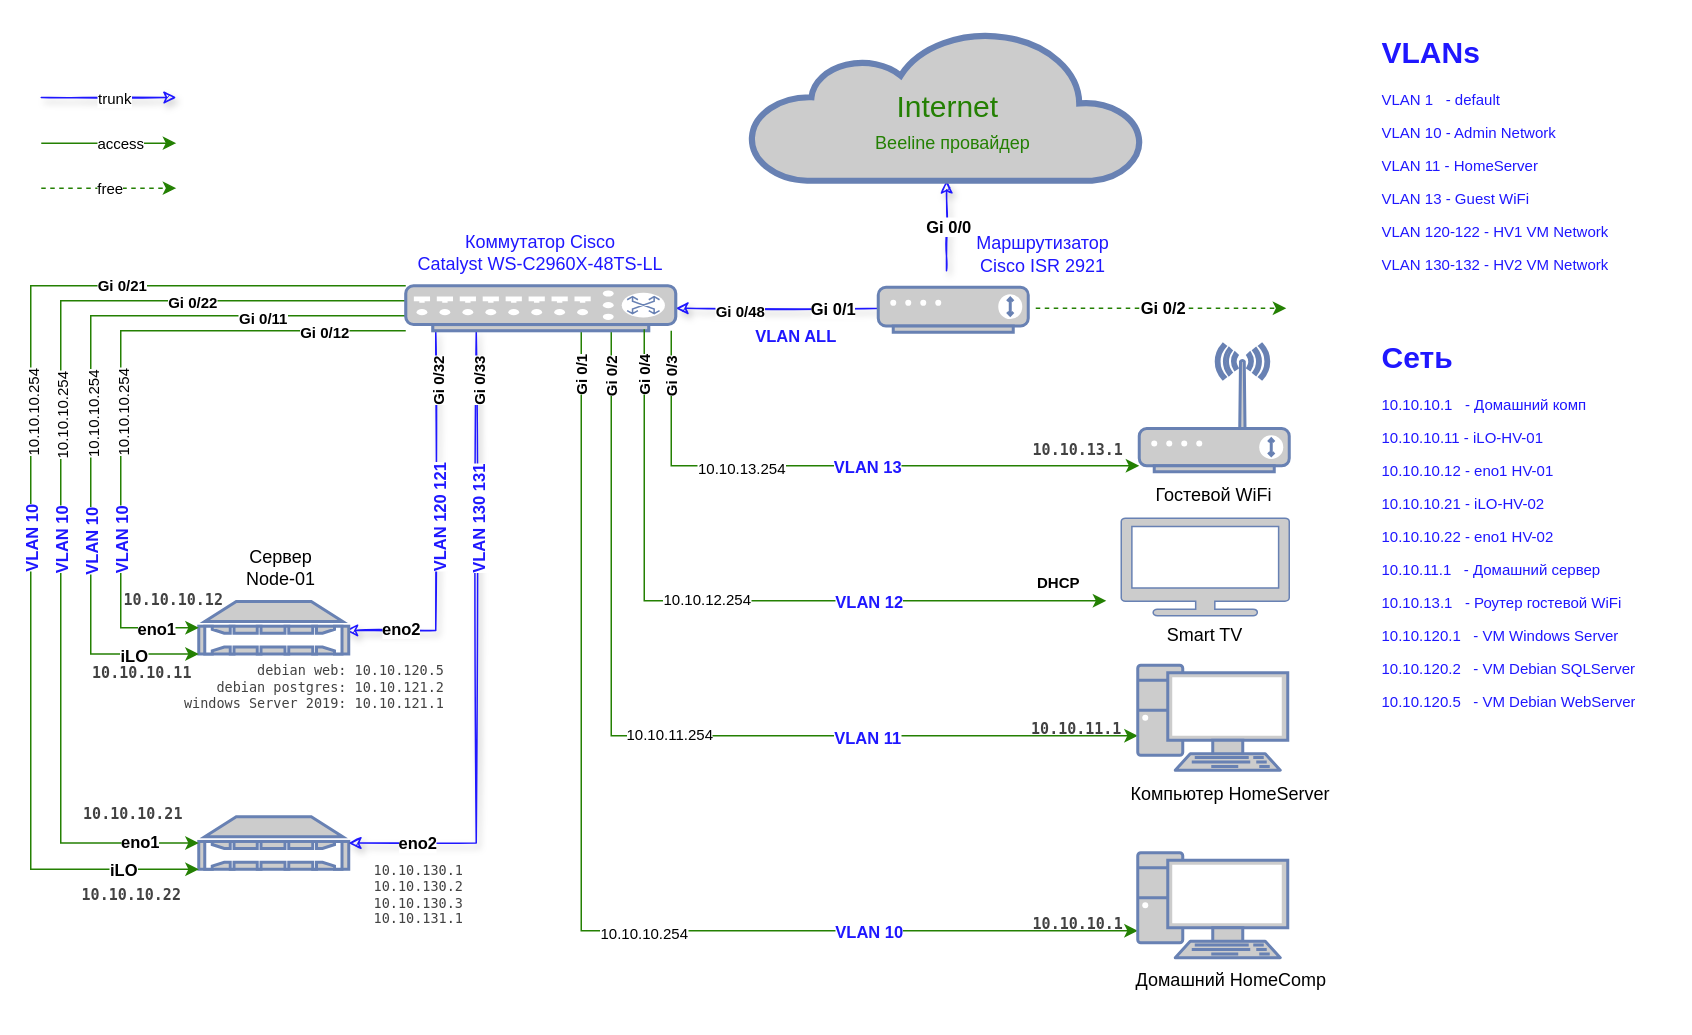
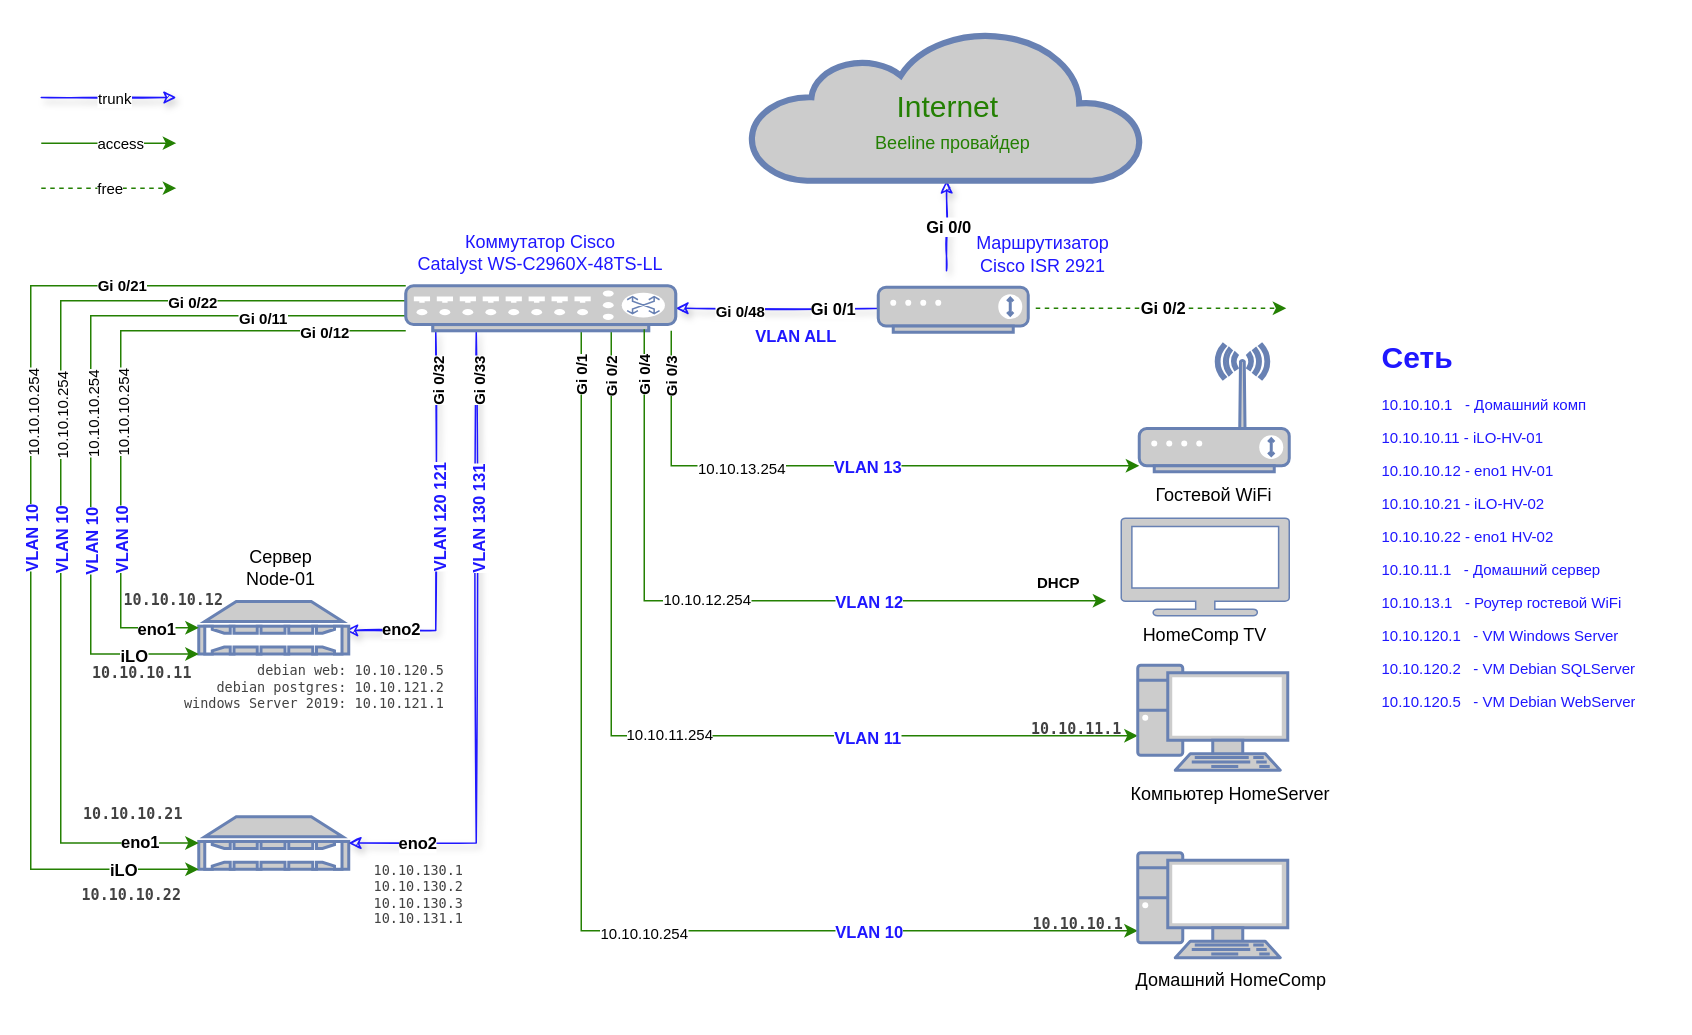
- <mxCell id="80" value="&lt;p style=&quot;line-height: 1.2&quot;&gt;&lt;/p&gt;&lt;h1&gt;VLANs&lt;/h1&gt;&lt;p&gt;VLAN 1&amp;nbsp;&amp;nbsp; - default&lt;/p&gt;&lt;p&gt;VLAN 10 - Admin Network&lt;/p&gt;&lt;p&gt;VLAN 11 - HomeServer&lt;/p&gt;&lt;p&gt;VLAN 13 - Guest WiFi&lt;/p&gt;&lt;p&gt;VLAN 120-122 - HV1 VM Network&lt;/p&gt;&lt;p&gt;VLAN 130-132 - HV2 VM Network&lt;/p&gt;&lt;p&gt;&lt;/p&gt;" style="text;html=1;strokeColor=none;fillColor=none;spacing=5;spacingTop=-20;whiteSpace=wrap;overflow=hidden;rounded=0;fontSize=10;fontColor=#1F17FF;" parent="1" vertex="1"><mxGeometry x="916" y="20" width="190" height="170" as="geometry" /></mxCell>
- <mxCell id="36" value="&lt;div style=&quot;font-size: 10px;&quot;&gt;&lt;font style=&quot;font-size: 10px;&quot;&gt;&lt;span style=&quot;font-family: &amp;quot;source code pro&amp;quot;, monospace; color: rgb(66, 66, 66); background-color: transparent; font-style: normal; font-variant: normal; text-decoration: none; vertical-align: baseline; font-size: 10px;&quot; id=&quot;docs-internal-guid-bd31c3f7-7fff-add3-67a0-b06b6ec8103c&quot;&gt;&lt;/span&gt;&lt;span style=&quot;font-family: &amp;quot;source code pro&amp;quot;, monospace; color: rgb(66, 66, 66); background-color: transparent; font-style: normal; font-variant: normal; text-decoration: none; vertical-align: baseline; font-size: 10px;&quot; id=&quot;docs-internal-guid-bd31c3f7-7fff-add3-67a0-b06b6ec8103c&quot;&gt;10.10.13.1&lt;/span&gt;&lt;/font&gt;&lt;/div&gt;" style="text;html=1;align=center;verticalAlign=middle;resizable=0;points=[];autosize=1;strokeColor=none;fillColor=none;fontSize=10;fontStyle=1" parent="1" vertex="1"><mxGeometry x="678" y="289" width="80" height="20" as="geometry" /></mxCell>
- <mxCell id="87" value="Smart TV" style="text;html=1;strokeColor=none;fillColor=none;align=center;verticalAlign=middle;whiteSpace=wrap;rounded=0;" vertex="1" parent="1"><mxGeometry x="743" y="408" width="120" height="30" as="geometry" /></mxCell>
+ <mxCell id="87" value="HomeComp TV" style="text;html=1;strokeColor=none;fillColor=none;align=center;verticalAlign=middle;whiteSpace=wrap;rounded=0;" vertex="1" parent="1"><mxGeometry x="743" y="408" width="120" height="30" as="geometry" /></mxCell>
